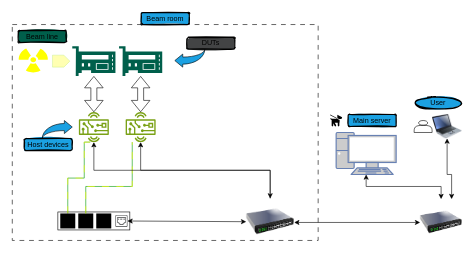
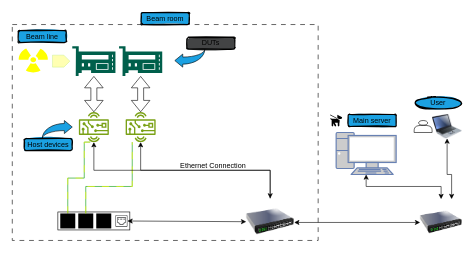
- <mxCell id="30" value="Beam line" style="rounded=1;whiteSpace=wrap;html=1;strokeWidth=2;fillWeight=4;hachureGap=8;hachureAngle=45;fillColor=#005f4b;sketch=1;fillStyle=solid;" vertex="1" parent="1"><mxGeometry x="30" y="50" width="80" height="20" as="geometry" /></mxCell>
+ <mxCell id="30" value="Beam line" style="rounded=1;whiteSpace=wrap;html=1;strokeWidth=2;fillWeight=4;hachureGap=8;hachureAngle=45;fillColor=#1ba1e2;sketch=1;fillStyle=solid;" vertex="1" parent="1"><mxGeometry x="30" y="50" width="80" height="20" as="geometry" /></mxCell>
+ <mxCell id="24" value="Ethernet Connection" style="text;html=1;align=center;verticalAlign=middle;whiteSpace=wrap;rounded=0;" vertex="1" parent="1"><mxGeometry x="290" y="260" width="130" height="30" as="geometry" /></mxCell>
